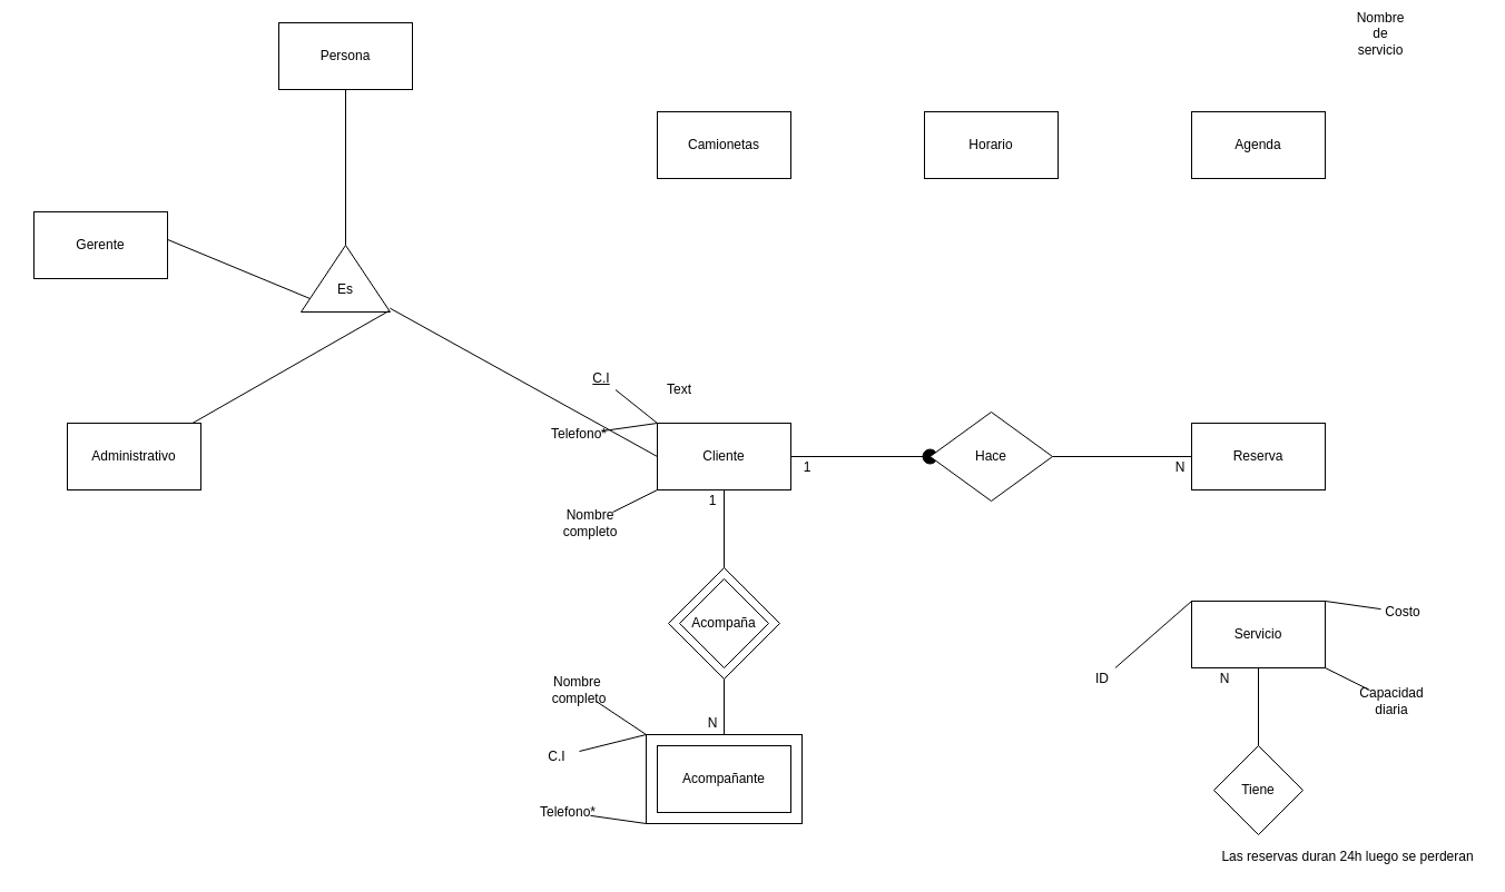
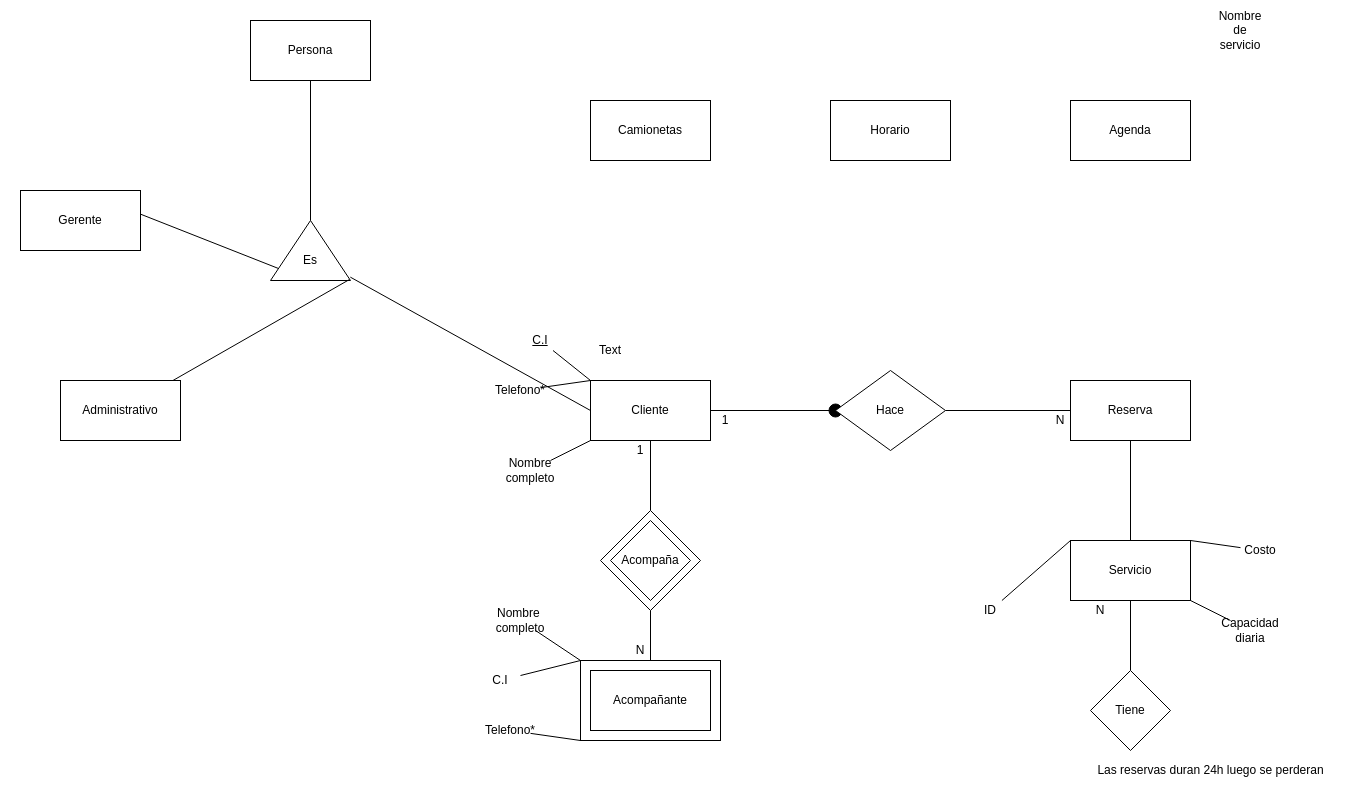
- <mxCell id="43" value="Gerente" style="rounded=0;whiteSpace=wrap;html=1;" vertex="1" parent="1"><mxGeometry x="30" y="190" width="120" height="60" as="geometry" /></mxCell>
+ <mxCell id="43" value="Gerente" style="rounded=0;whiteSpace=wrap;html=1;" vertex="1" parent="1"><mxGeometry x="20" y="190" width="120" height="60" as="geometry" /></mxCell>
+ <mxCell id="9" value="" style="edgeStyle=orthogonalEdgeStyle;rounded=0;orthogonalLoop=1;jettySize=auto;html=1;endArrow=none;endFill=0;endSize=13;strokeWidth=1;" edge="1" parent="1" source="10" target="6"><mxGeometry relative="1" as="geometry" /></mxCell>
